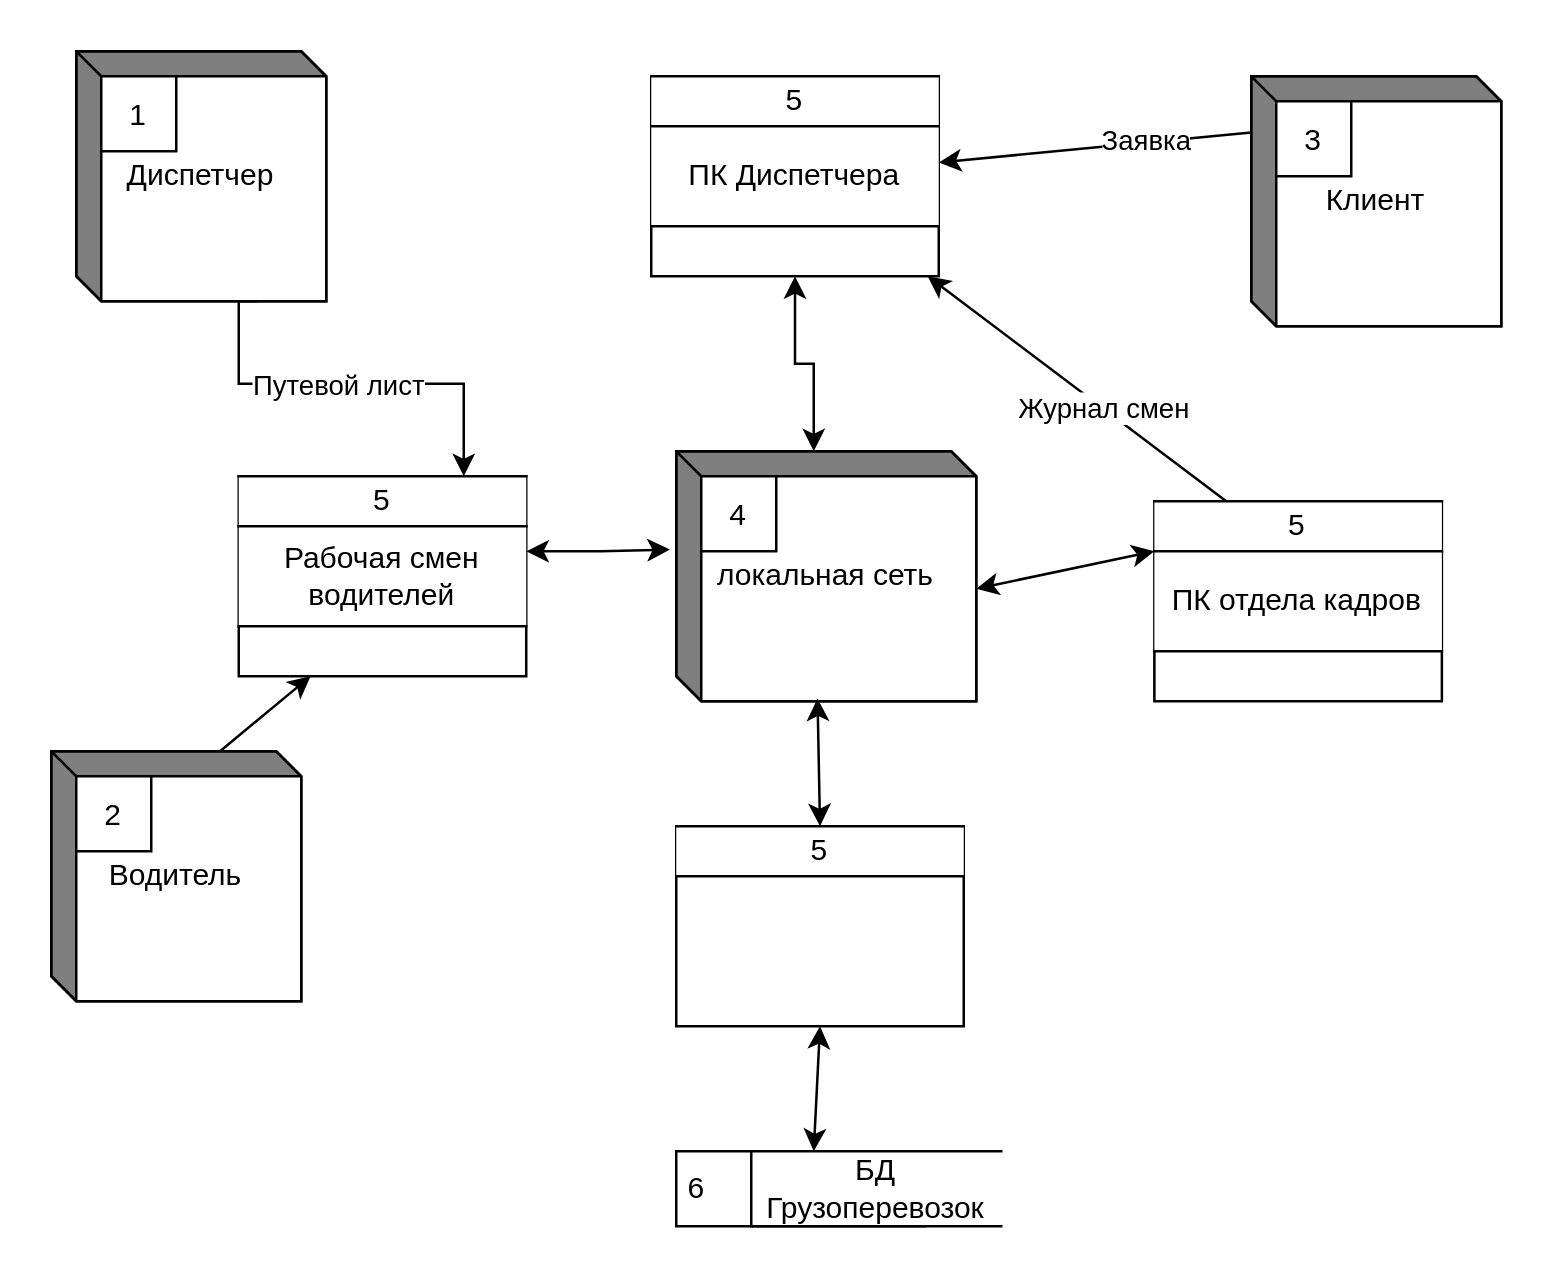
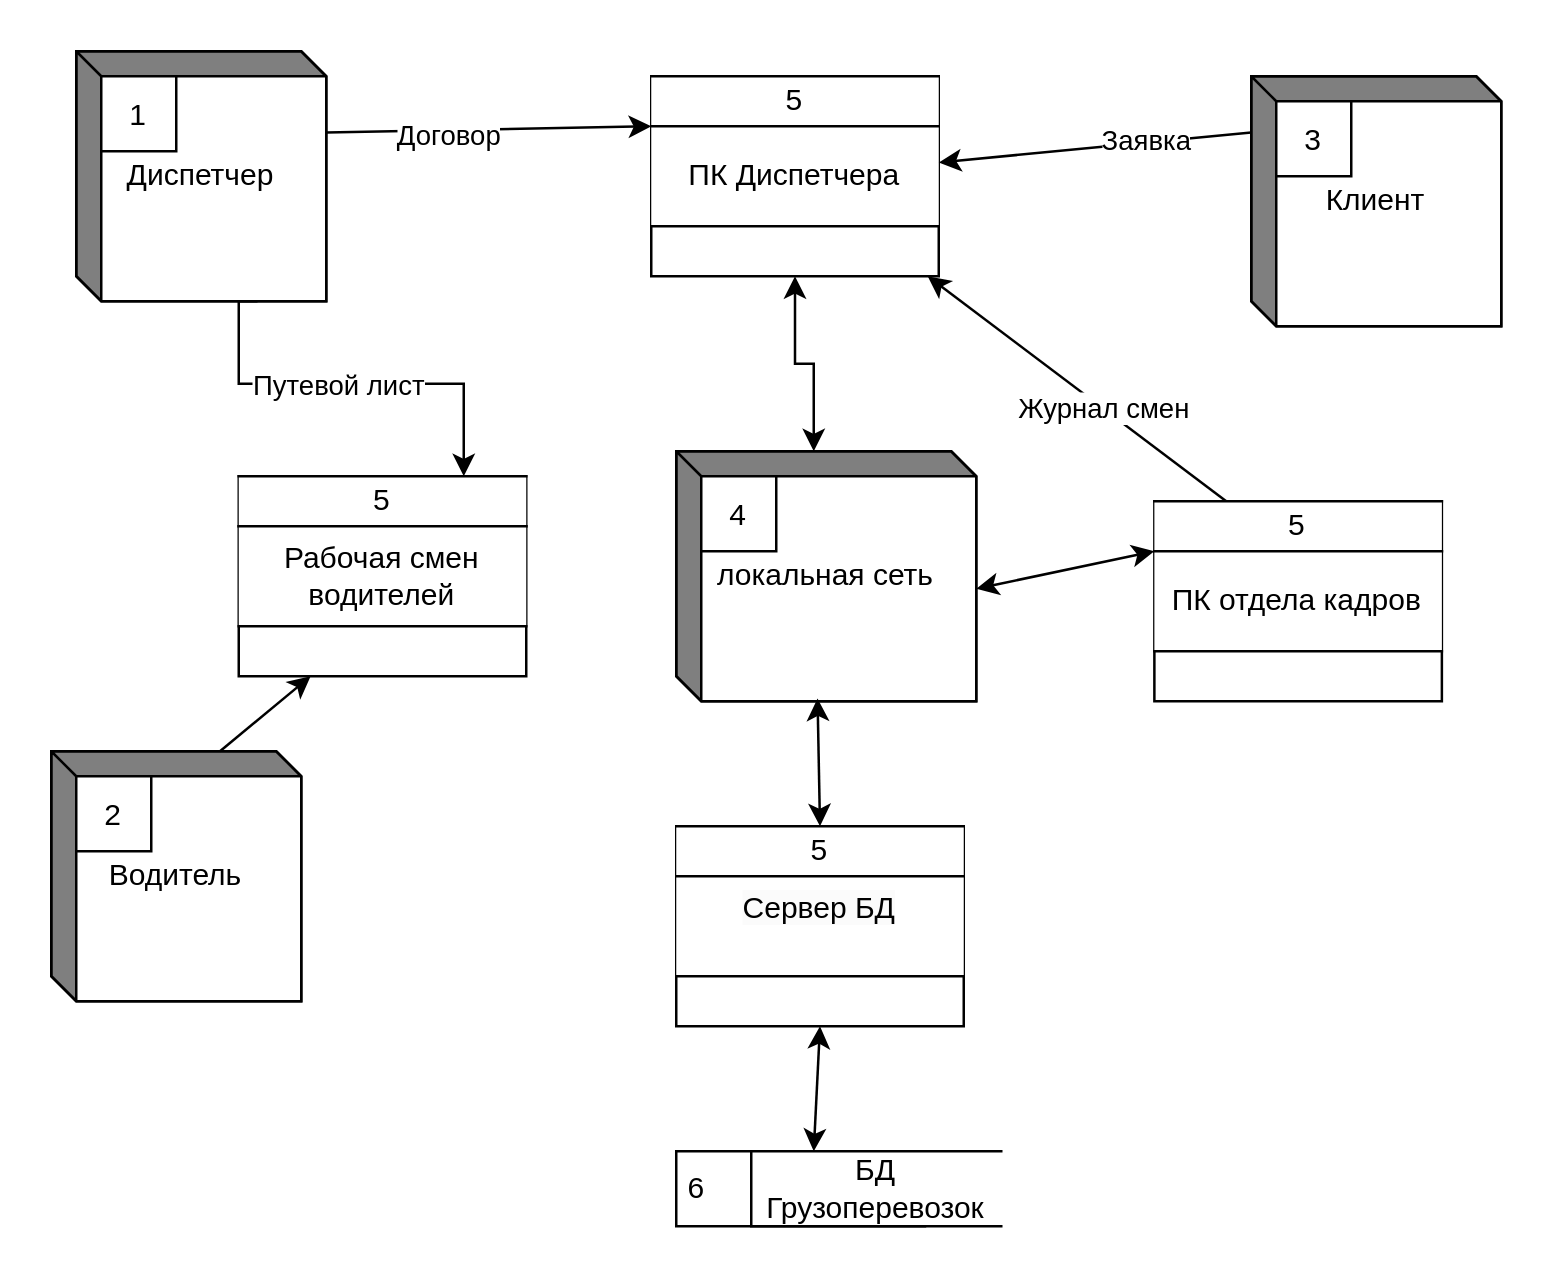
+ <mxCell id="33" value="" style="endArrow=classic;html=1;rounded=0;exitX=0;exitY=0;exitDx=100;exitDy=32.5;exitPerimeter=0;entryX=0;entryY=0;entryDx=0;entryDy=0;" edge="1" parent="1" source="2" target="20"><mxGeometry width="50" height="50" relative="1" as="geometry"><mxPoint x="170" y="170" as="sourcePoint" /><mxPoint x="220" y="120" as="targetPoint" /></mxGeometry></mxCell>
+ <mxCell id="34" value="Договор" style="edgeLabel;html=1;align=center;verticalAlign=middle;resizable=0;points=[];" vertex="1" connectable="0" parent="33"><mxGeometry x="-0.26" y="-2" relative="1" as="geometry"><mxPoint as="offset" /></mxGeometry></mxCell>
- <mxCell id="28" style="edgeStyle=orthogonalEdgeStyle;rounded=0;orthogonalLoop=1;jettySize=auto;html=1;exitX=1;exitY=0.25;exitDx=0;exitDy=0;startArrow=classic;startFill=1;entryX=-0.021;entryY=0.393;entryDx=0;entryDy=0;entryPerimeter=0;" edge="1" parent="1" source="27" target="15"><mxGeometry relative="1" as="geometry"><mxPoint x="150" y="270" as="sourcePoint" /><mxPoint x="240" y="160" as="targetPoint" /><Array as="points"><mxPoint x="240" y="220" /></Array></mxGeometry></mxCell>
+ <mxCell id="14" value="&#10;&lt;span style=&quot;color: rgb(0, 0, 0); font-family: Helvetica; font-size: 12px; font-style: normal; font-variant-ligatures: normal; font-variant-caps: normal; font-weight: 400; letter-spacing: normal; orphans: 2; text-align: center; text-indent: 0px; text-transform: none; widows: 2; word-spacing: 0px; -webkit-text-stroke-width: 0px; background-color: rgb(251, 251, 251); text-decoration-thickness: initial; text-decoration-style: initial; text-decoration-color: initial; float: none; display: inline !important;&quot;&gt;Сервер БД&lt;/span&gt;&#10;&#10;" style="html=1;dashed=0;whiteSpace=wrap;shape=partialRectangle;right=0;left=0;" vertex="1" parent="11"><mxGeometry y="20" width="115" height="40" as="geometry" /></mxCell>
